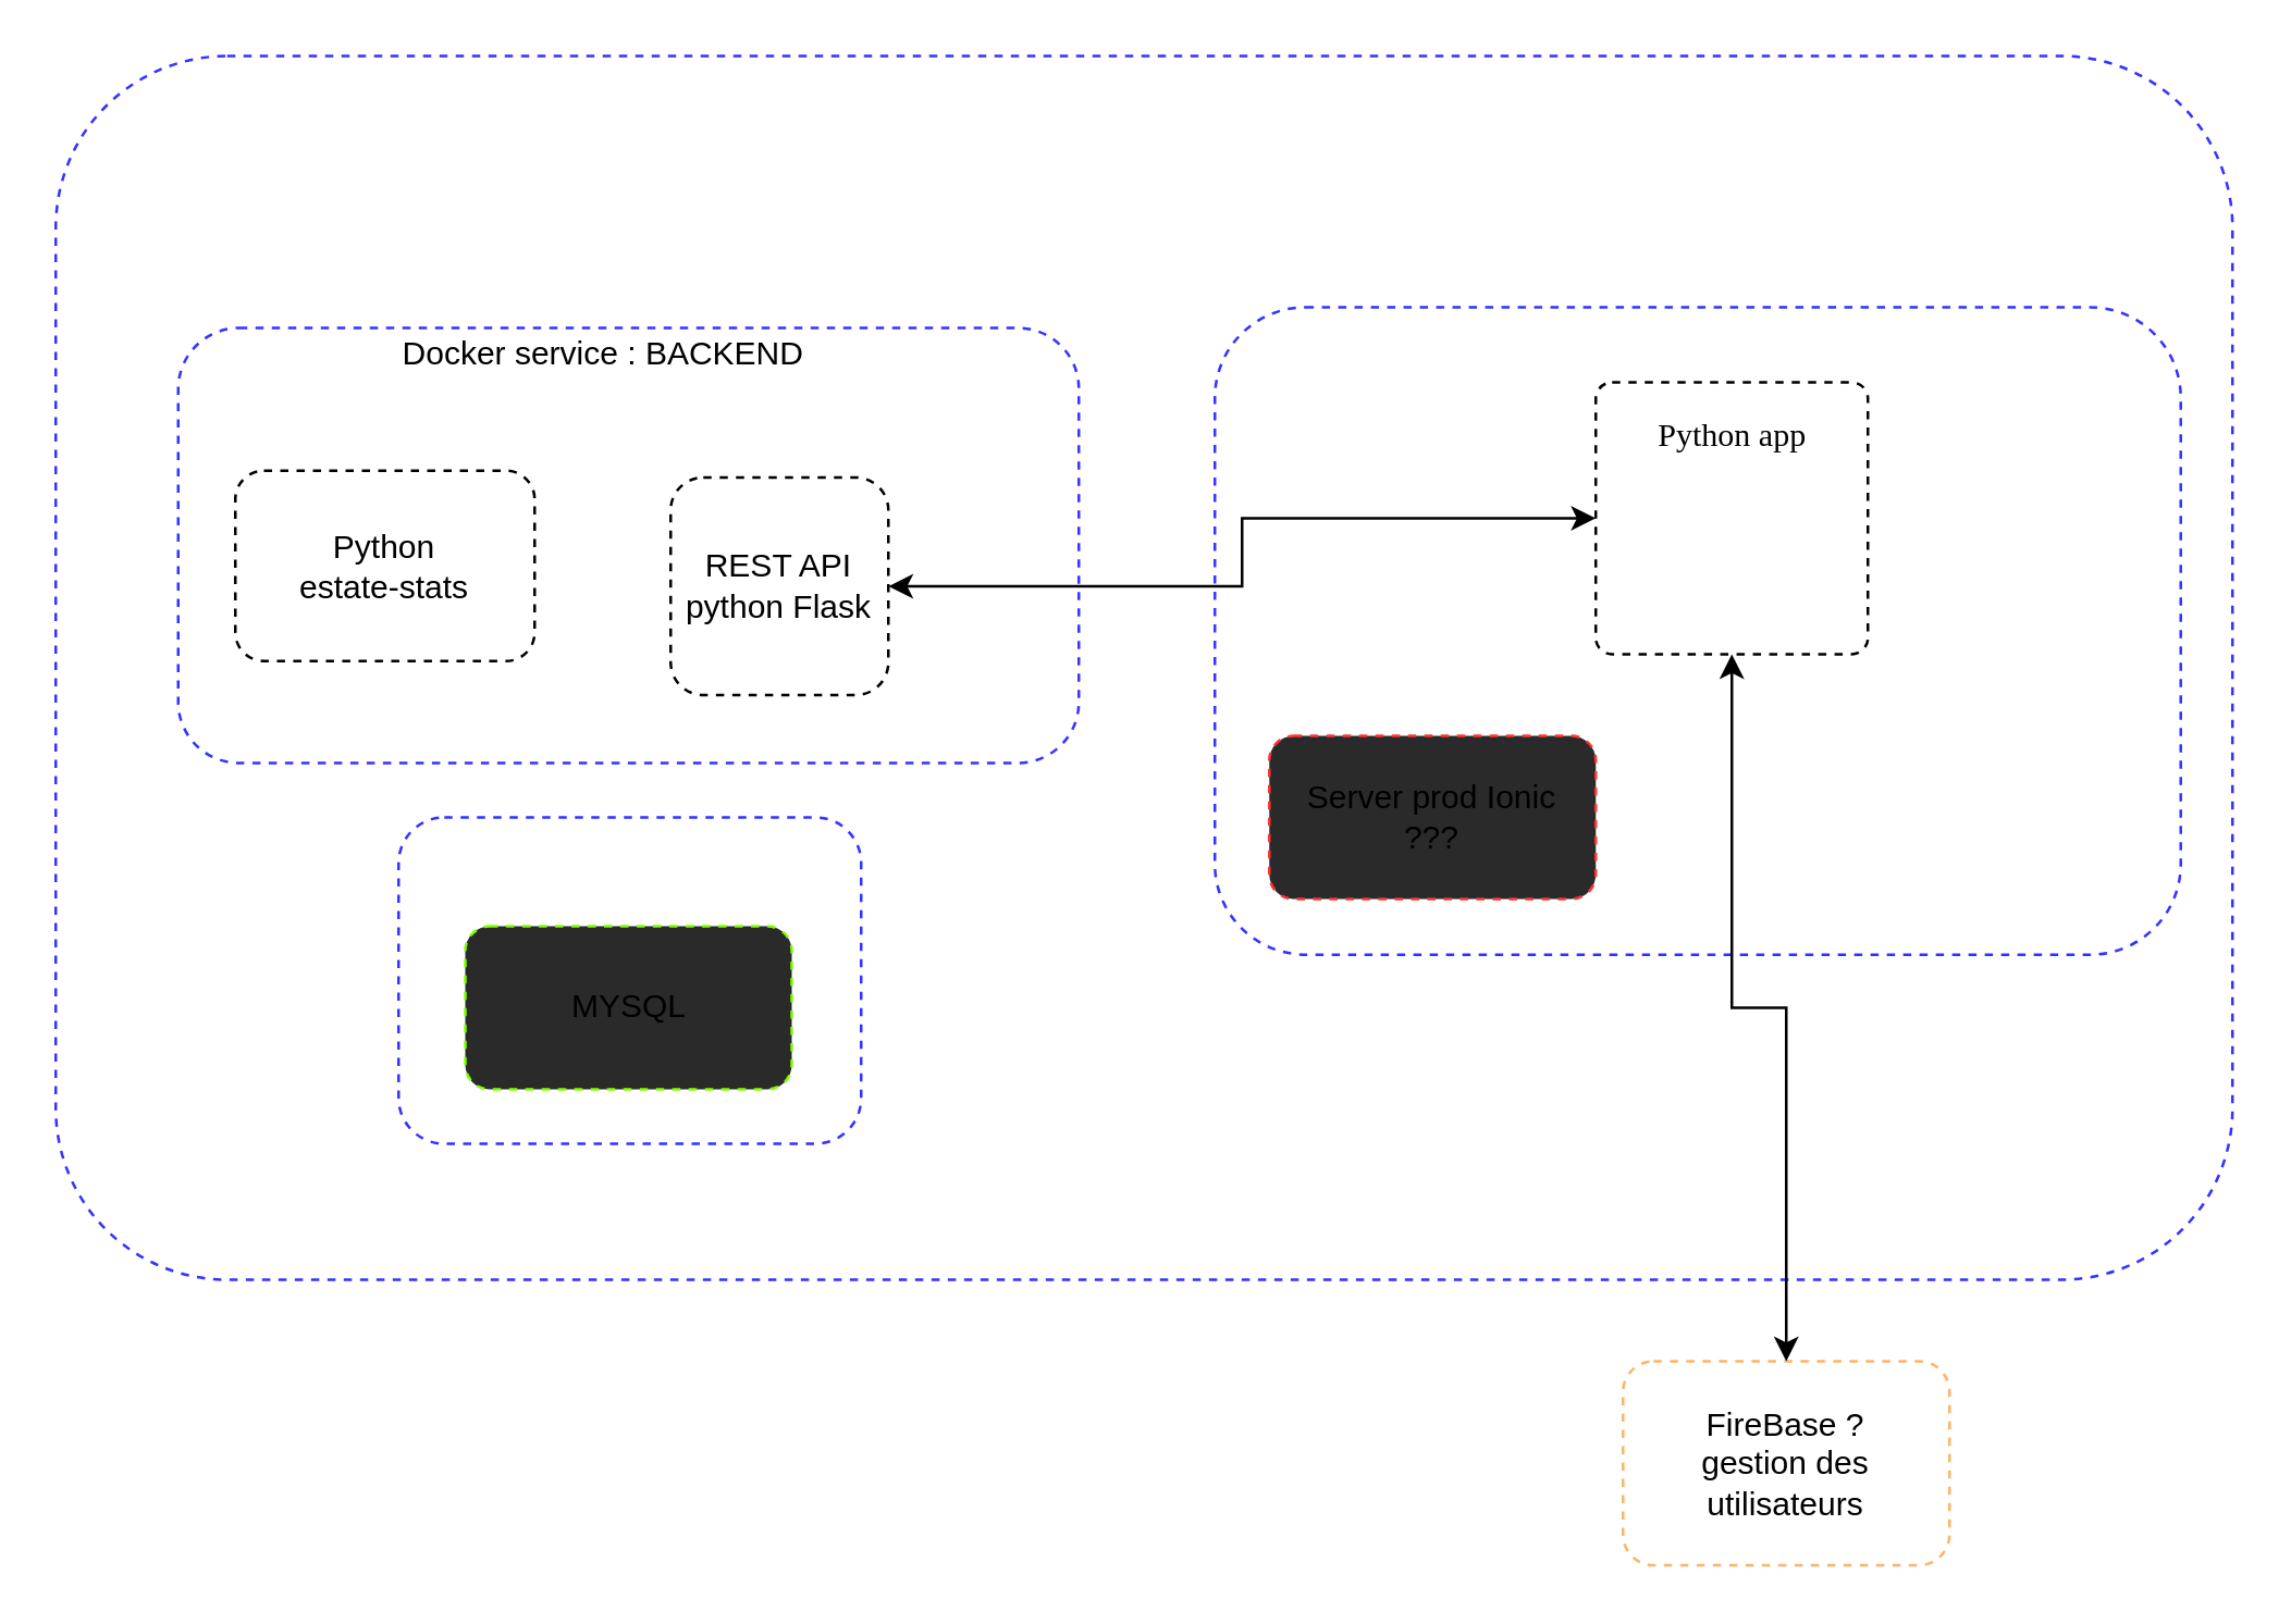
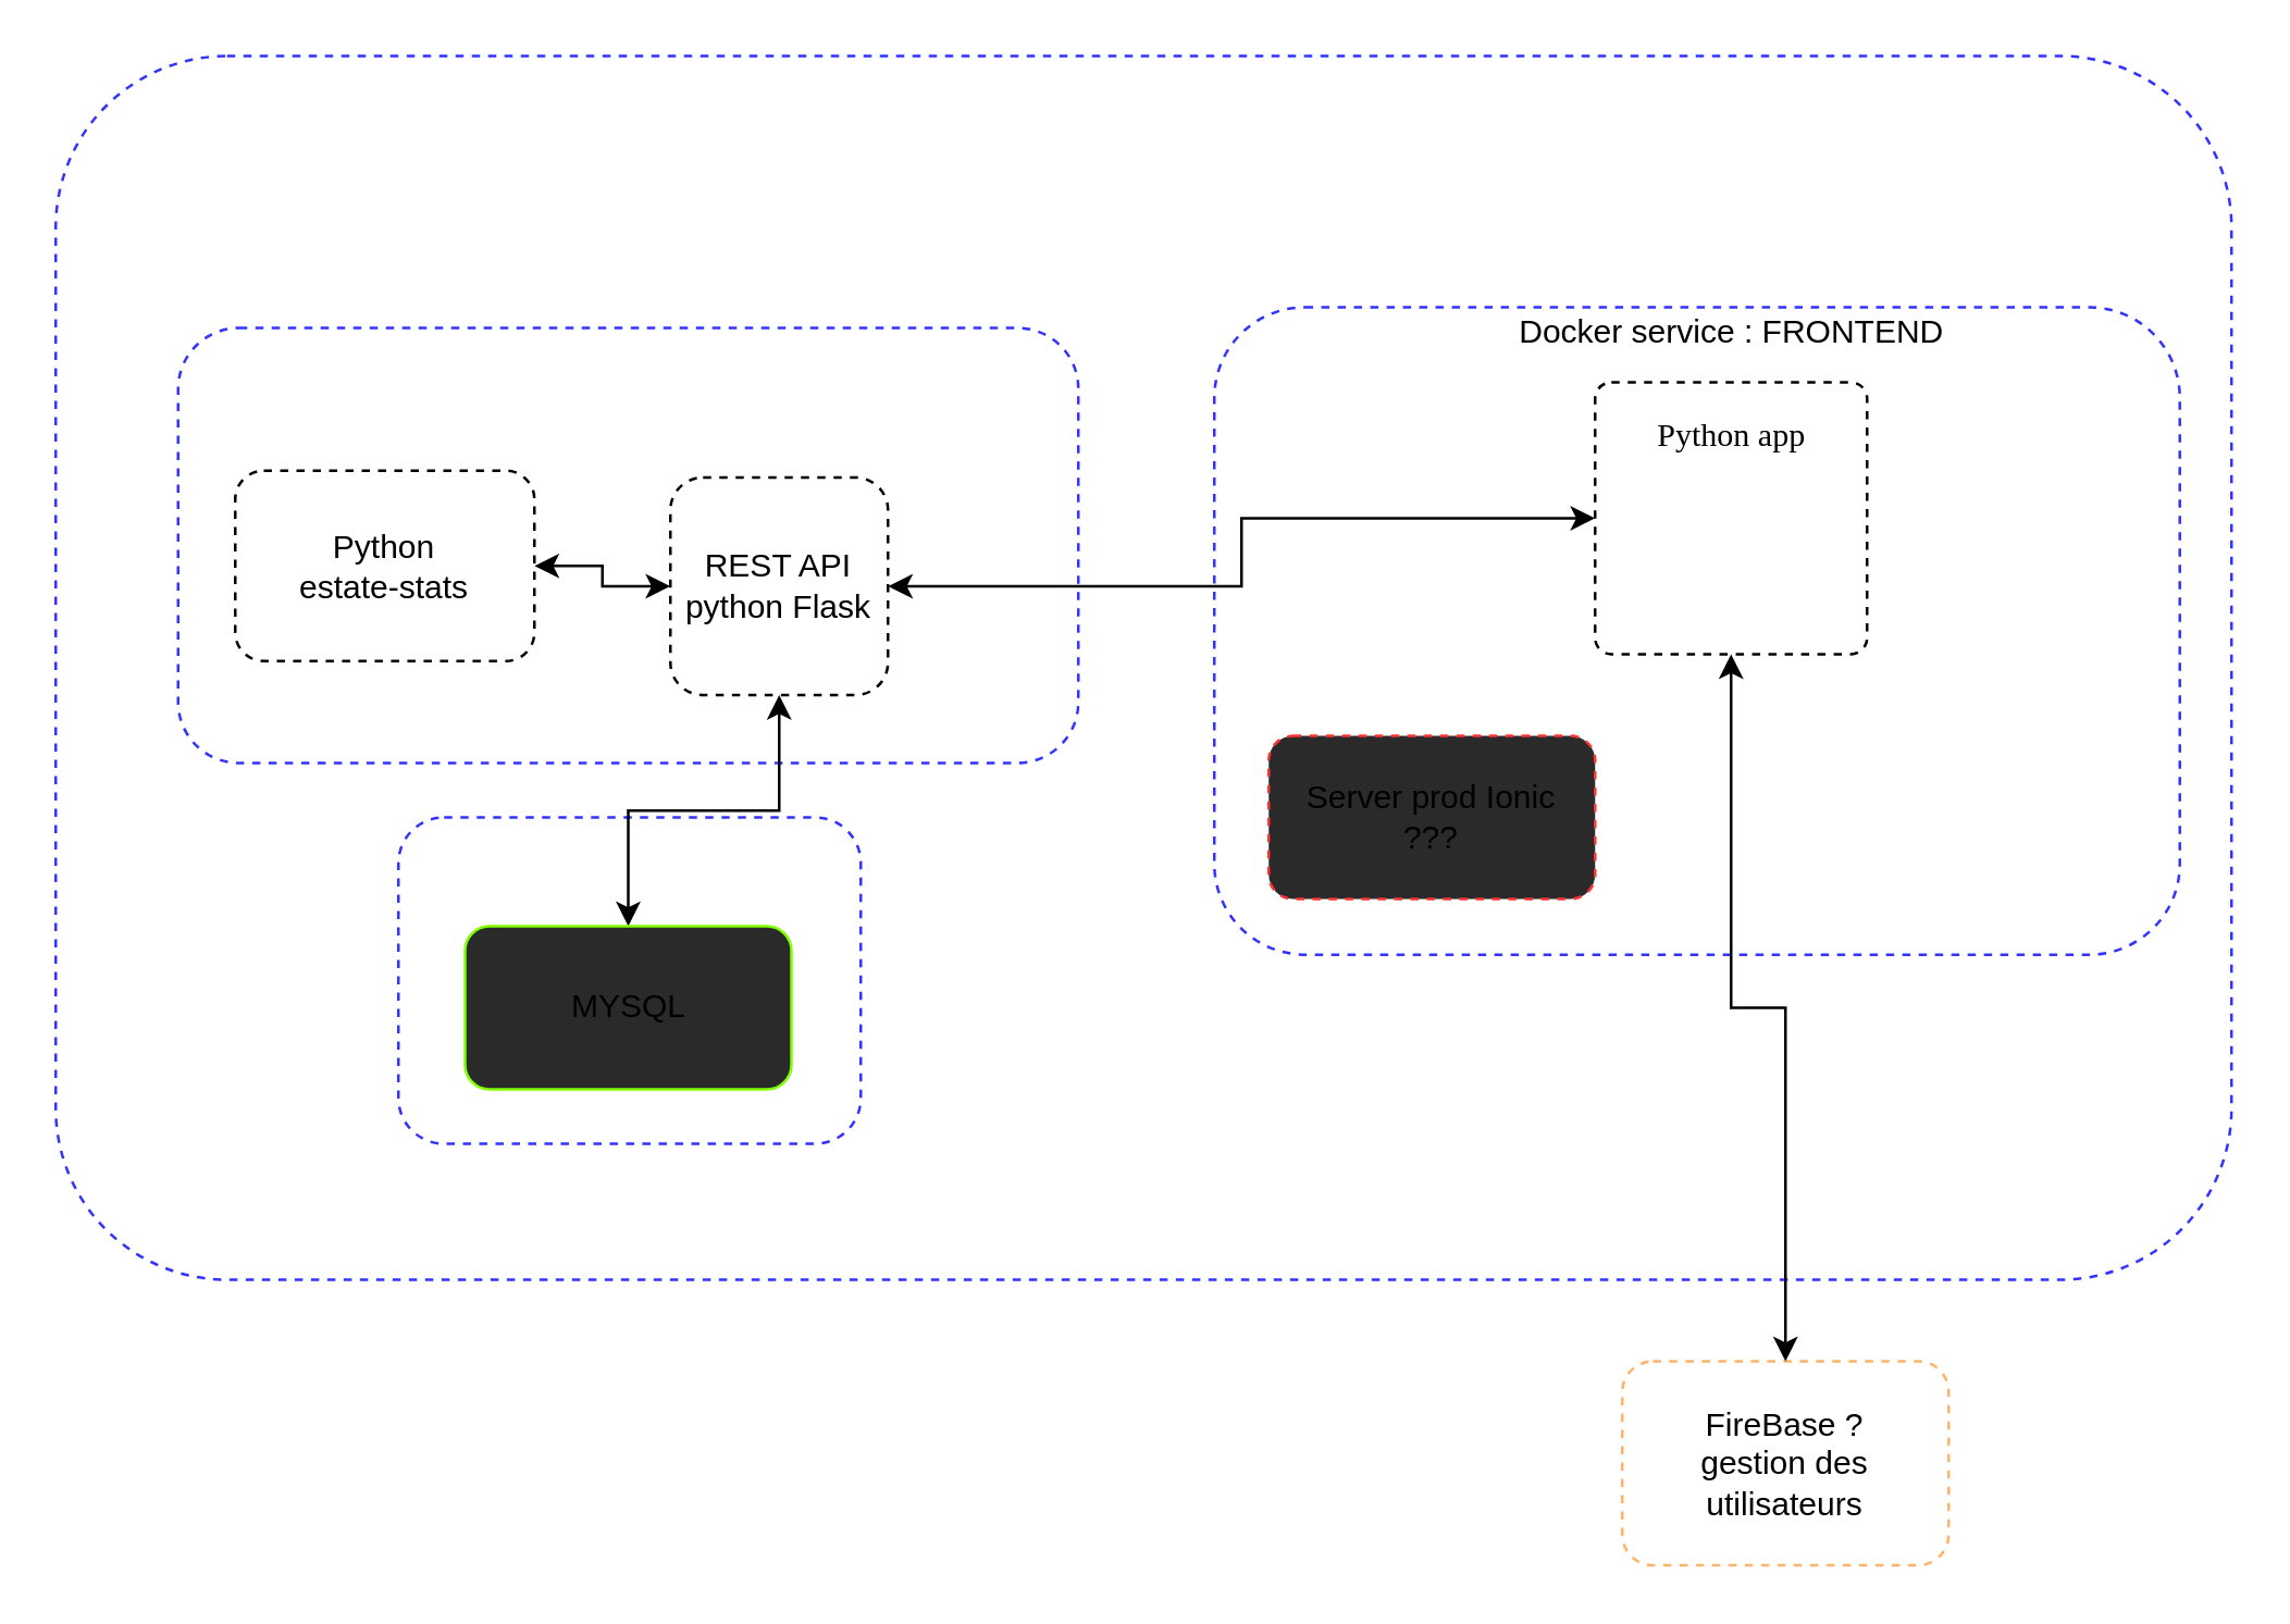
+ <mxCell id="11" value="Docker service : FRONTEND" style="text;html=1;resizable=0;autosize=1;align=center;verticalAlign=middle;points=[];fillColor=none;strokeColor=none;rounded=0;glass=0;dashed=1;" vertex="1" parent="9"><mxGeometry x="105" width="170" height="20" as="geometry" /></mxCell>
- <mxCell id="5" value="Docker service : BACKEND" style="text;html=1;resizable=0;autosize=1;align=center;verticalAlign=middle;points=[];fillColor=none;strokeColor=none;rounded=0;glass=0;dashed=1;" vertex="1" parent="1"><mxGeometry x="141" y="120" width="160" height="20" as="geometry" /></mxCell>
+ <mxCell id="18" style="edgeStyle=orthogonalEdgeStyle;rounded=0;orthogonalLoop=1;jettySize=auto;html=1;entryX=0;entryY=0.5;entryDx=0;entryDy=0;startArrow=classic;startFill=1;" edge="1" parent="1" source="19" target="6"><mxGeometry relative="1" as="geometry" /></mxCell>
+ <mxCell id="20" style="edgeStyle=orthogonalEdgeStyle;rounded=0;orthogonalLoop=1;jettySize=auto;html=1;startArrow=classic;startFill=1;" edge="1" parent="1" source="21" target="6"><mxGeometry relative="1" as="geometry" /></mxCell>
- <mxCell id="21" value="MYSQL" style="whiteSpace=wrap;html=1;rounded=1;glass=0;dashed=1;fillColor=#2a2a2a;gradientColor=none;strokeColor=#80FF00;" vertex="1" parent="1"><mxGeometry x="170.5" y="340" width="120" height="60" as="geometry" /></mxCell>
+ <mxCell id="21" value="MYSQL" style="whiteSpace=wrap;html=1;rounded=1;glass=0;dashed=0;fillColor=#2a2a2a;gradientColor=none;strokeColor=#80FF00;" vertex="1" parent="1"><mxGeometry x="170.5" y="340" width="120" height="60" as="geometry" /></mxCell>
